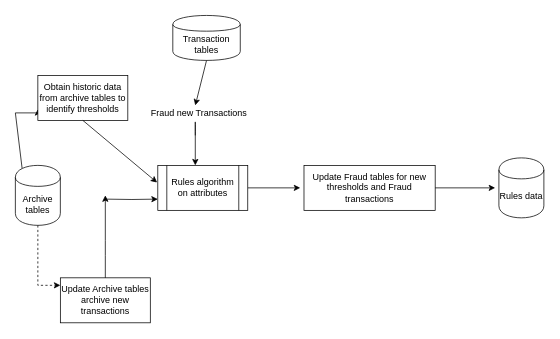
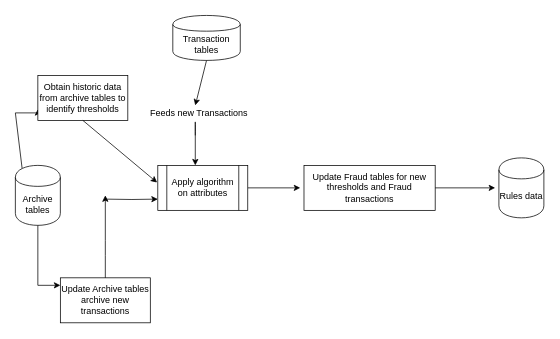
- <mxCell id="4" value="Fraud new Transactions" style="text;html=1;strokeColor=none;fillColor=none;align=center;verticalAlign=middle;whiteSpace=wrap;rounded=0;" vertex="1" parent="1"><mxGeometry x="190" y="140" width="150" height="20" as="geometry" /></mxCell>
+ <mxCell id="4" value="Feeds new Transactions" style="text;html=1;strokeColor=none;fillColor=none;align=center;verticalAlign=middle;whiteSpace=wrap;rounded=0;" vertex="1" parent="1"><mxGeometry x="190" y="140" width="150" height="20" as="geometry" /></mxCell>
- <mxCell id="8" value="Rules algorithm on attributes" style="shape=process;whiteSpace=wrap;html=1;backgroundOutline=1;" vertex="1" parent="1"><mxGeometry x="210" y="220" width="120" height="60" as="geometry" /></mxCell>
+ <mxCell id="8" value="Apply algorithm on attributes" style="shape=process;whiteSpace=wrap;html=1;backgroundOutline=1;" vertex="1" parent="1"><mxGeometry x="210" y="220" width="120" height="60" as="geometry" /></mxCell>
- <mxCell id="13" value="" style="edgeStyle=orthogonalEdgeStyle;rounded=0;orthogonalLoop=1;jettySize=auto;html=1;dashed=1;" edge="1" parent="1" source="12" target="14"><mxGeometry relative="1" as="geometry"><mxPoint x="30" y="370" as="sourcePoint" /><mxPoint x="160" y="280" as="targetPoint" /><Array as="points"><mxPoint x="50" y="380" /><mxPoint x="160" y="380" /></Array></mxGeometry></mxCell>
+ <mxCell id="13" value="" style="edgeStyle=orthogonalEdgeStyle;rounded=0;orthogonalLoop=1;jettySize=auto;html=1;" edge="1" parent="1" source="12" target="14"><mxGeometry relative="1" as="geometry"><mxPoint x="30" y="370" as="sourcePoint" /><mxPoint x="160" y="280" as="targetPoint" /><Array as="points"><mxPoint x="50" y="380" /><mxPoint x="160" y="380" /></Array></mxGeometry></mxCell>
